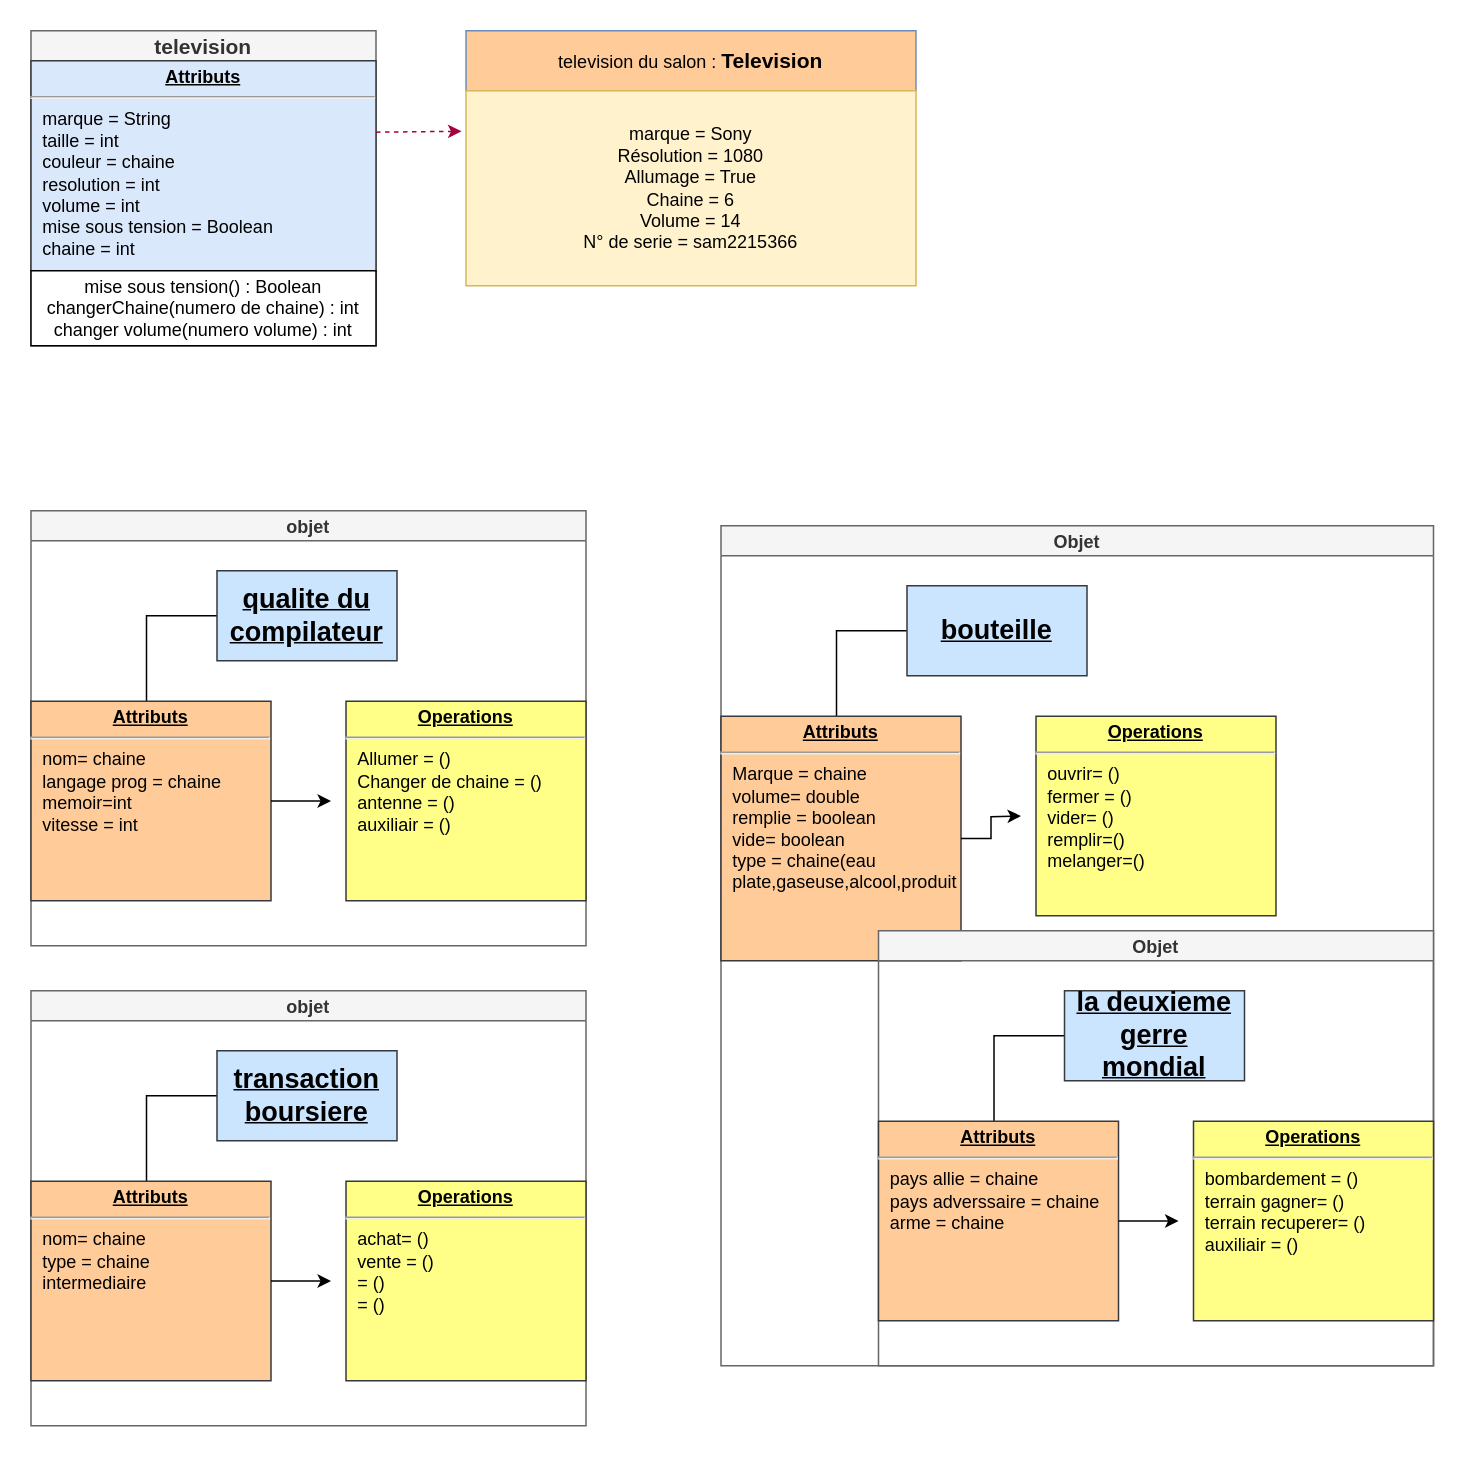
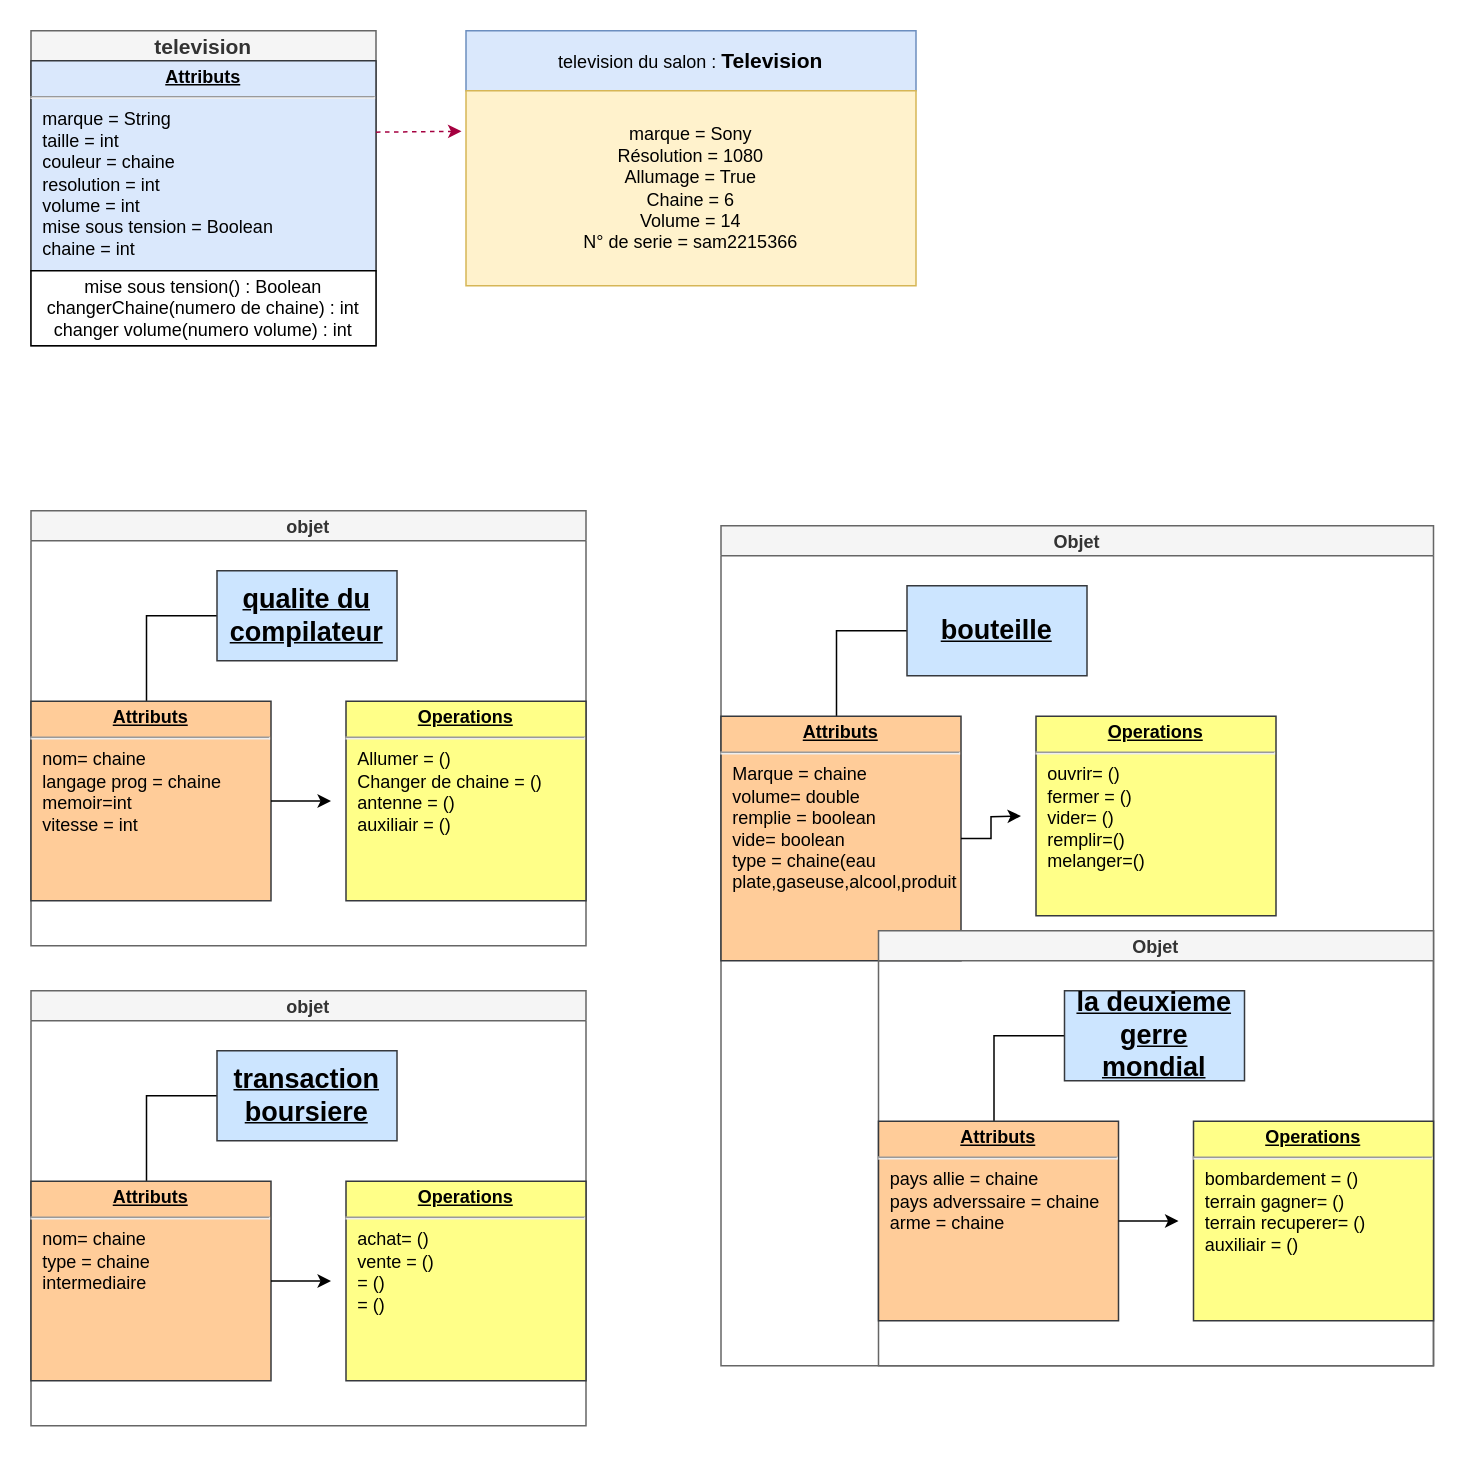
- <mxCell id="30" value="television du salon : &lt;b&gt;&lt;font style=&quot;font-size: 14px;&quot;&gt;Television&lt;/font&gt;&lt;/b&gt;" style="rounded=0;whiteSpace=wrap;html=1;fillColor=#ffcc99;strokeColor=#6c8ebf;" vertex="1" parent="1"><mxGeometry x="310" y="20" width="300" height="40" as="geometry" /></mxCell>
+ <mxCell id="30" value="television du salon : &lt;b&gt;&lt;font style=&quot;font-size: 14px;&quot;&gt;Television&lt;/font&gt;&lt;/b&gt;" style="rounded=0;whiteSpace=wrap;html=1;fillColor=#dae8fc;strokeColor=#6c8ebf;" vertex="1" parent="1"><mxGeometry x="310" y="20" width="300" height="40" as="geometry" /></mxCell>
